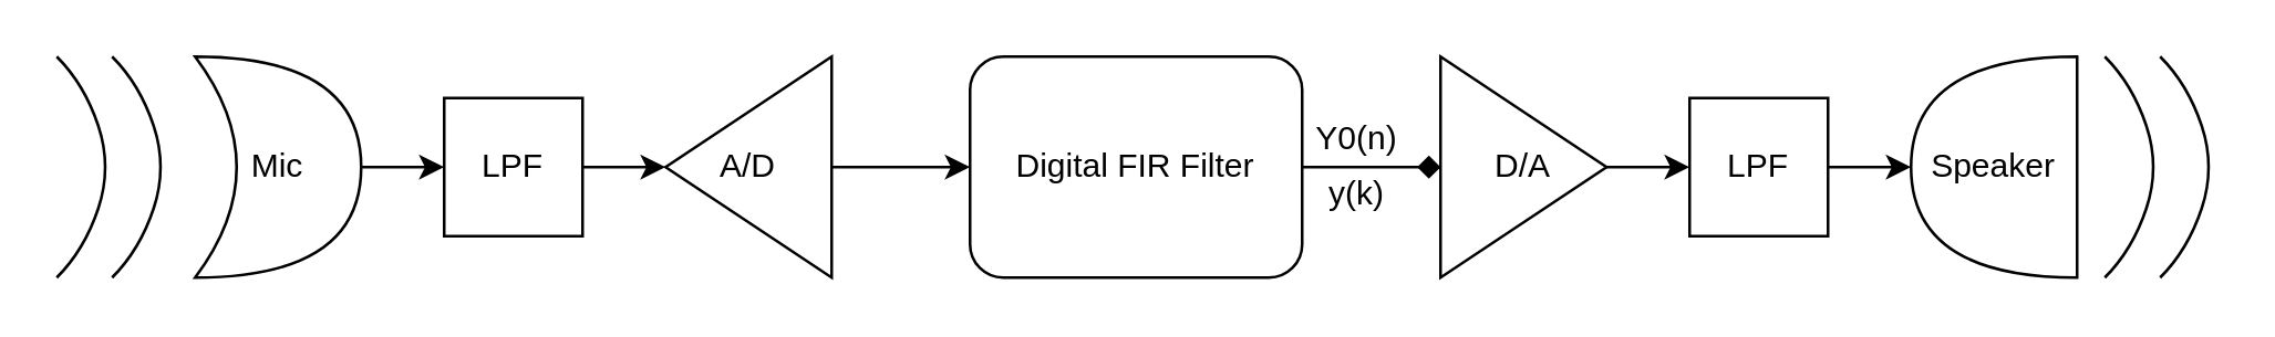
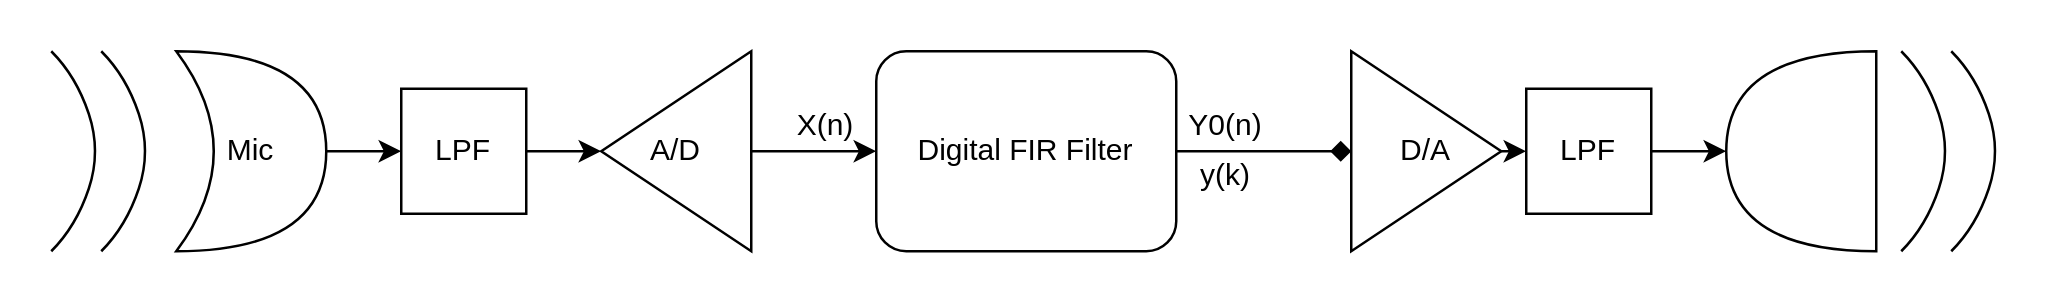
+ <mxCell id="21" value="X(n)" style="text;html=1;strokeColor=none;fillColor=none;align=center;verticalAlign=middle;whiteSpace=wrap;rounded=0;" vertex="1" parent="1"><mxGeometry x="310" y="40" width="40" height="20" as="geometry" /></mxCell>
- <mxCell id="9" value="D/A" style="triangle;whiteSpace=wrap;html=1;" parent="1" vertex="1"><mxGeometry x="520" y="20" width="60" height="80" as="geometry" /></mxCell>
+ <mxCell id="9" value="D/A" style="triangle;whiteSpace=wrap;html=1;" parent="1" vertex="1"><mxGeometry x="540" y="20" width="60" height="80" as="geometry" /></mxCell>
- <mxCell id="20" value="Speaker" style="text;html=1;strokeColor=none;fillColor=none;align=center;verticalAlign=middle;whiteSpace=wrap;rounded=0;" parent="1" vertex="1"><mxGeometry x="700" y="50" width="40" height="20" as="geometry" /></mxCell>
